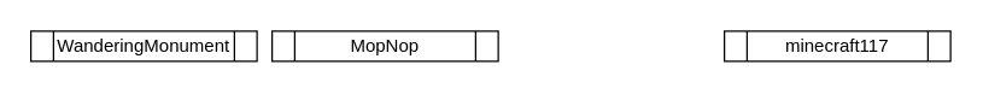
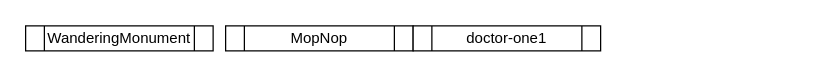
+ <mxCell id="4" value="doctor-one1" style="shape=process;whiteSpace=wrap;html=1;backgroundOutline=1;" vertex="1" parent="1"><mxGeometry x="330" width="150" height="20" as="geometry" y="20" /></mxCell>
- <mxCell id="5" value="minecraft117" style="shape=process;whiteSpace=wrap;html=1;backgroundOutline=1;" vertex="1" parent="1"><mxGeometry x="480" width="150" height="20" as="geometry" y="20" /></mxCell>
